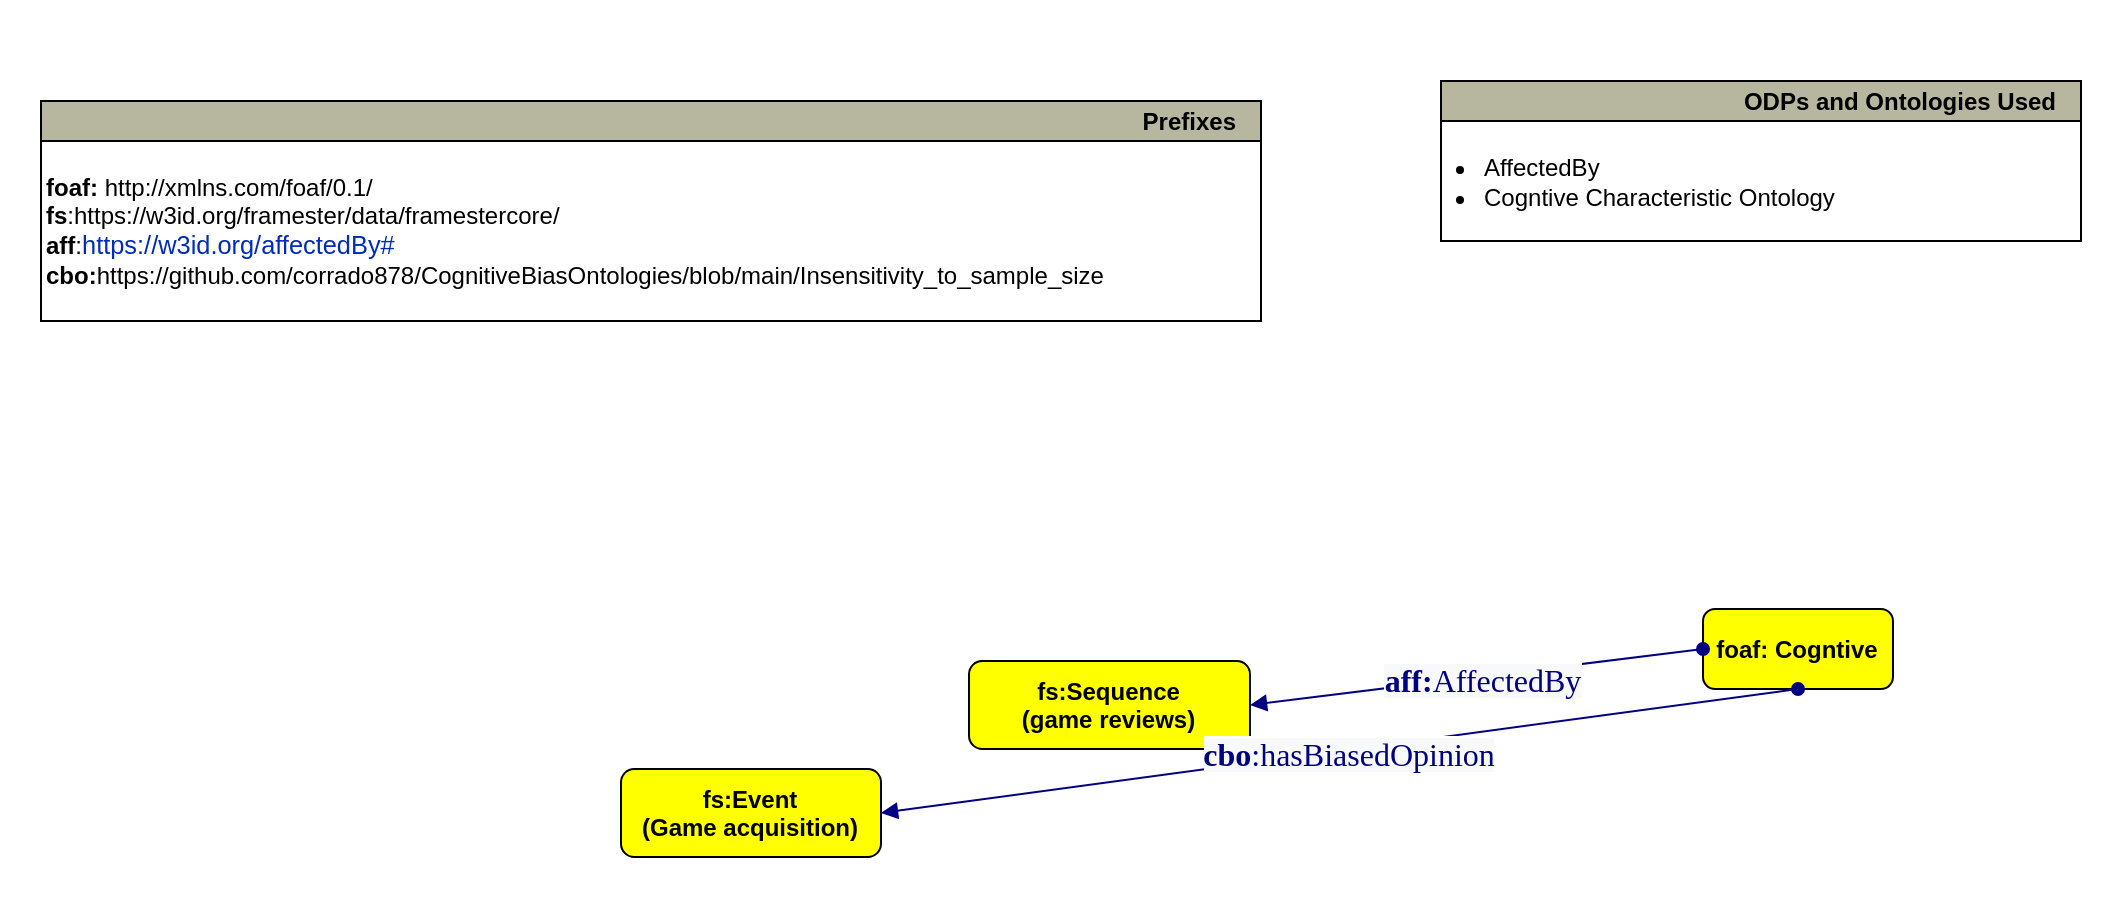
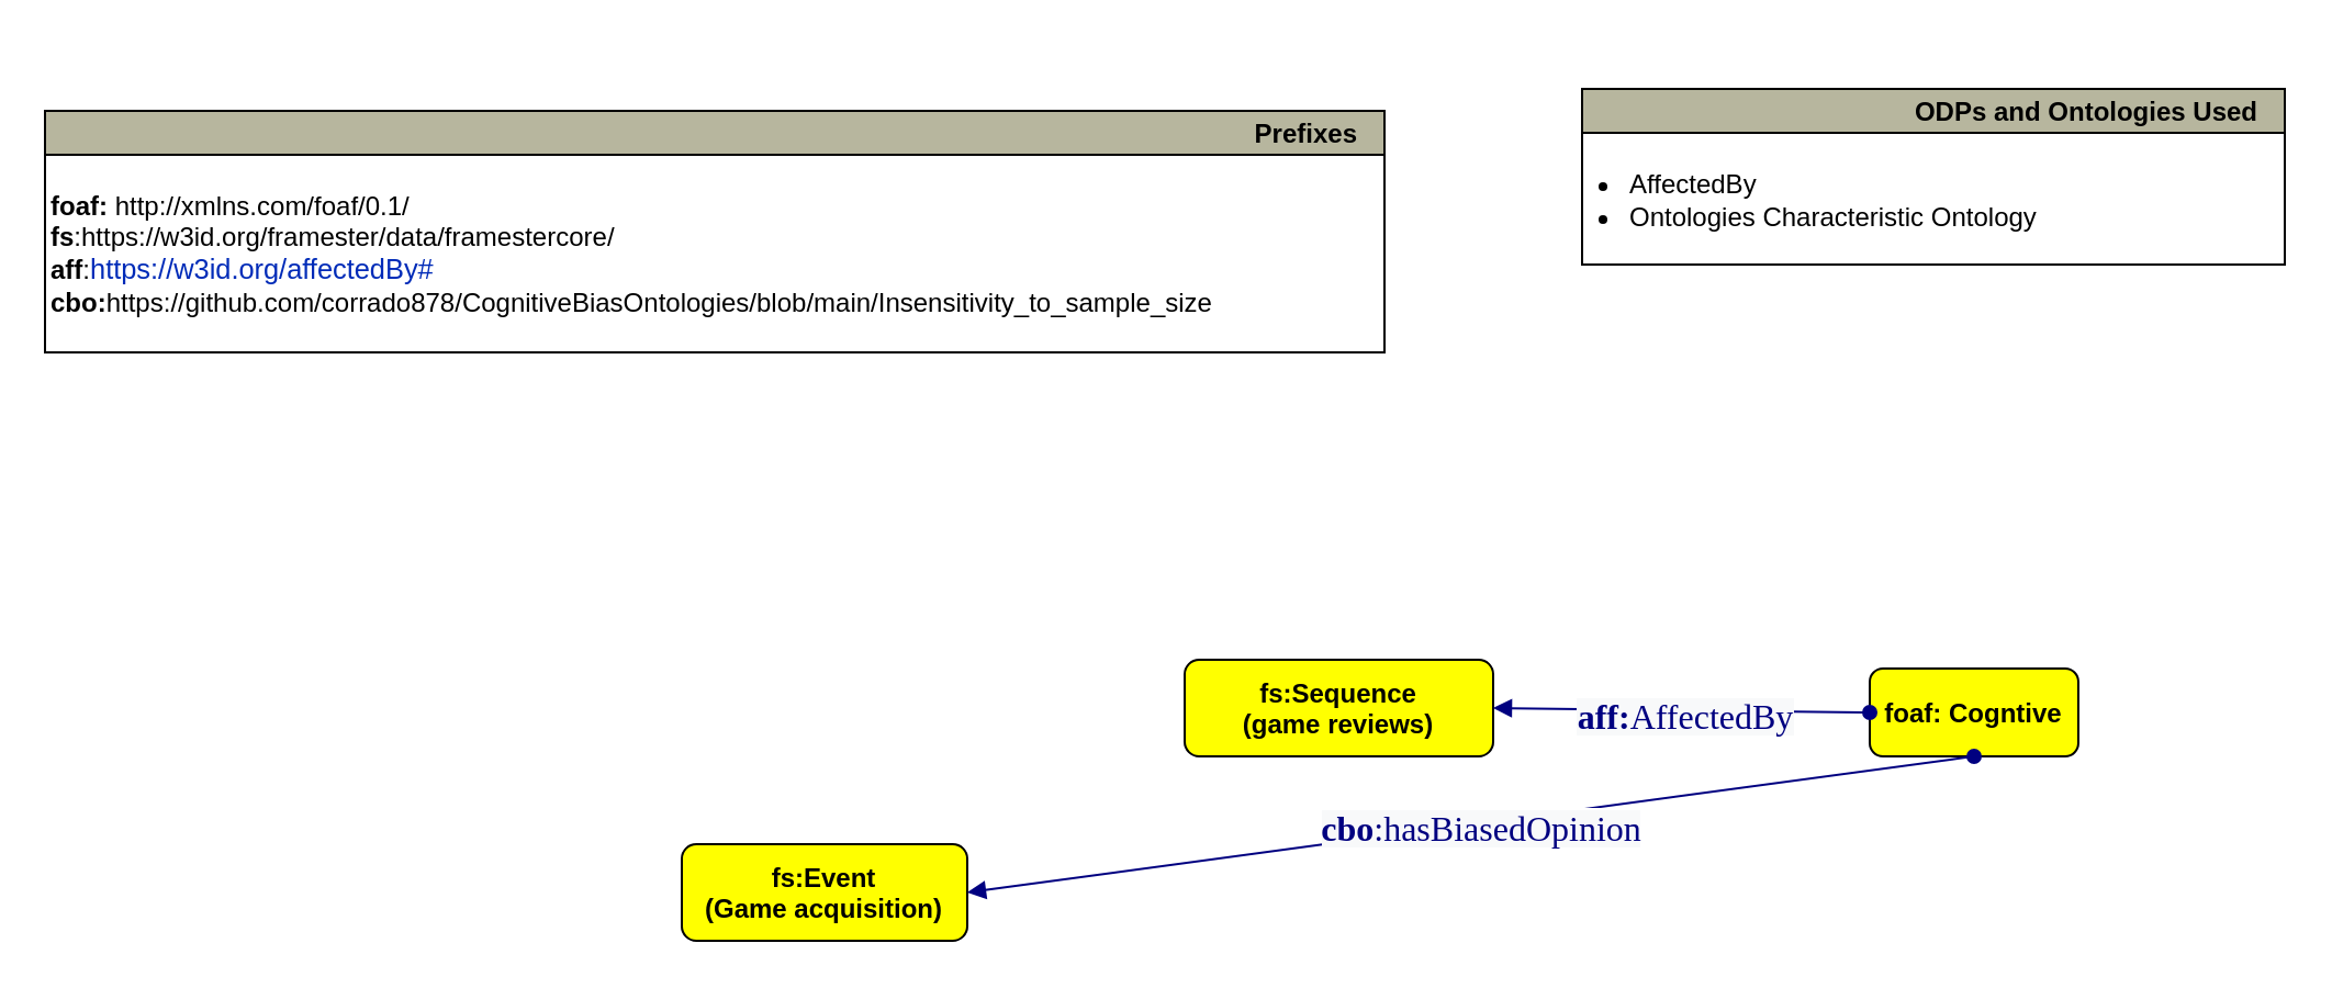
- <mxCell id="5" value="&lt;ul&gt;&lt;li style=&quot;border-color: var(--border-color);&quot;&gt;&lt;span style=&quot;background-color: initial;&quot;&gt;AffectedBy&lt;/span&gt;&lt;br&gt;&lt;/li&gt;&lt;li style=&quot;border-color: var(--border-color);&quot;&gt;Cogntive Characteristic Ontology&lt;/li&gt;&lt;/ul&gt;" style="text;html=1;strokeColor=none;fillColor=none;align=left;verticalAlign=middle;whiteSpace=wrap;rounded=0;" parent="4" vertex="1"><mxGeometry x="-20" y="-20" width="270" height="142" as="geometry" /></mxCell>
+ <mxCell id="5" value="&lt;ul&gt;&lt;li style=&quot;border-color: var(--border-color);&quot;&gt;&lt;span style=&quot;background-color: initial;&quot;&gt;AffectedBy&lt;/span&gt;&lt;br&gt;&lt;/li&gt;&lt;li style=&quot;border-color: var(--border-color);&quot;&gt;Ontologies Characteristic Ontology&lt;/li&gt;&lt;/ul&gt;" style="text;html=1;strokeColor=none;fillColor=none;align=left;verticalAlign=middle;whiteSpace=wrap;rounded=0;" parent="4" vertex="1"><mxGeometry x="-20" y="-20" width="270" height="142" as="geometry" /></mxCell>
- <mxCell id="7" value="fs:Sequence&#10;(game reviews)" style="graphMlID=n4;shape=rect;rounded=1;arcsize=30;fillColor=#ffff00;strokeColor=#000000;strokeWidth=1.0;fontStyle=1" parent="1" vertex="1"><mxGeometry x="484.01" y="330" width="140.49" height="44" as="geometry" /></mxCell>
+ <mxCell id="7" value="fs:Sequence&#10;(game reviews)" style="graphMlID=n4;shape=rect;rounded=1;arcsize=30;fillColor=#ffff00;strokeColor=#000000;strokeWidth=1.0;fontStyle=1" parent="1" vertex="1"><mxGeometry x="539.01" y="300" width="140.49" height="44" as="geometry" /></mxCell>
